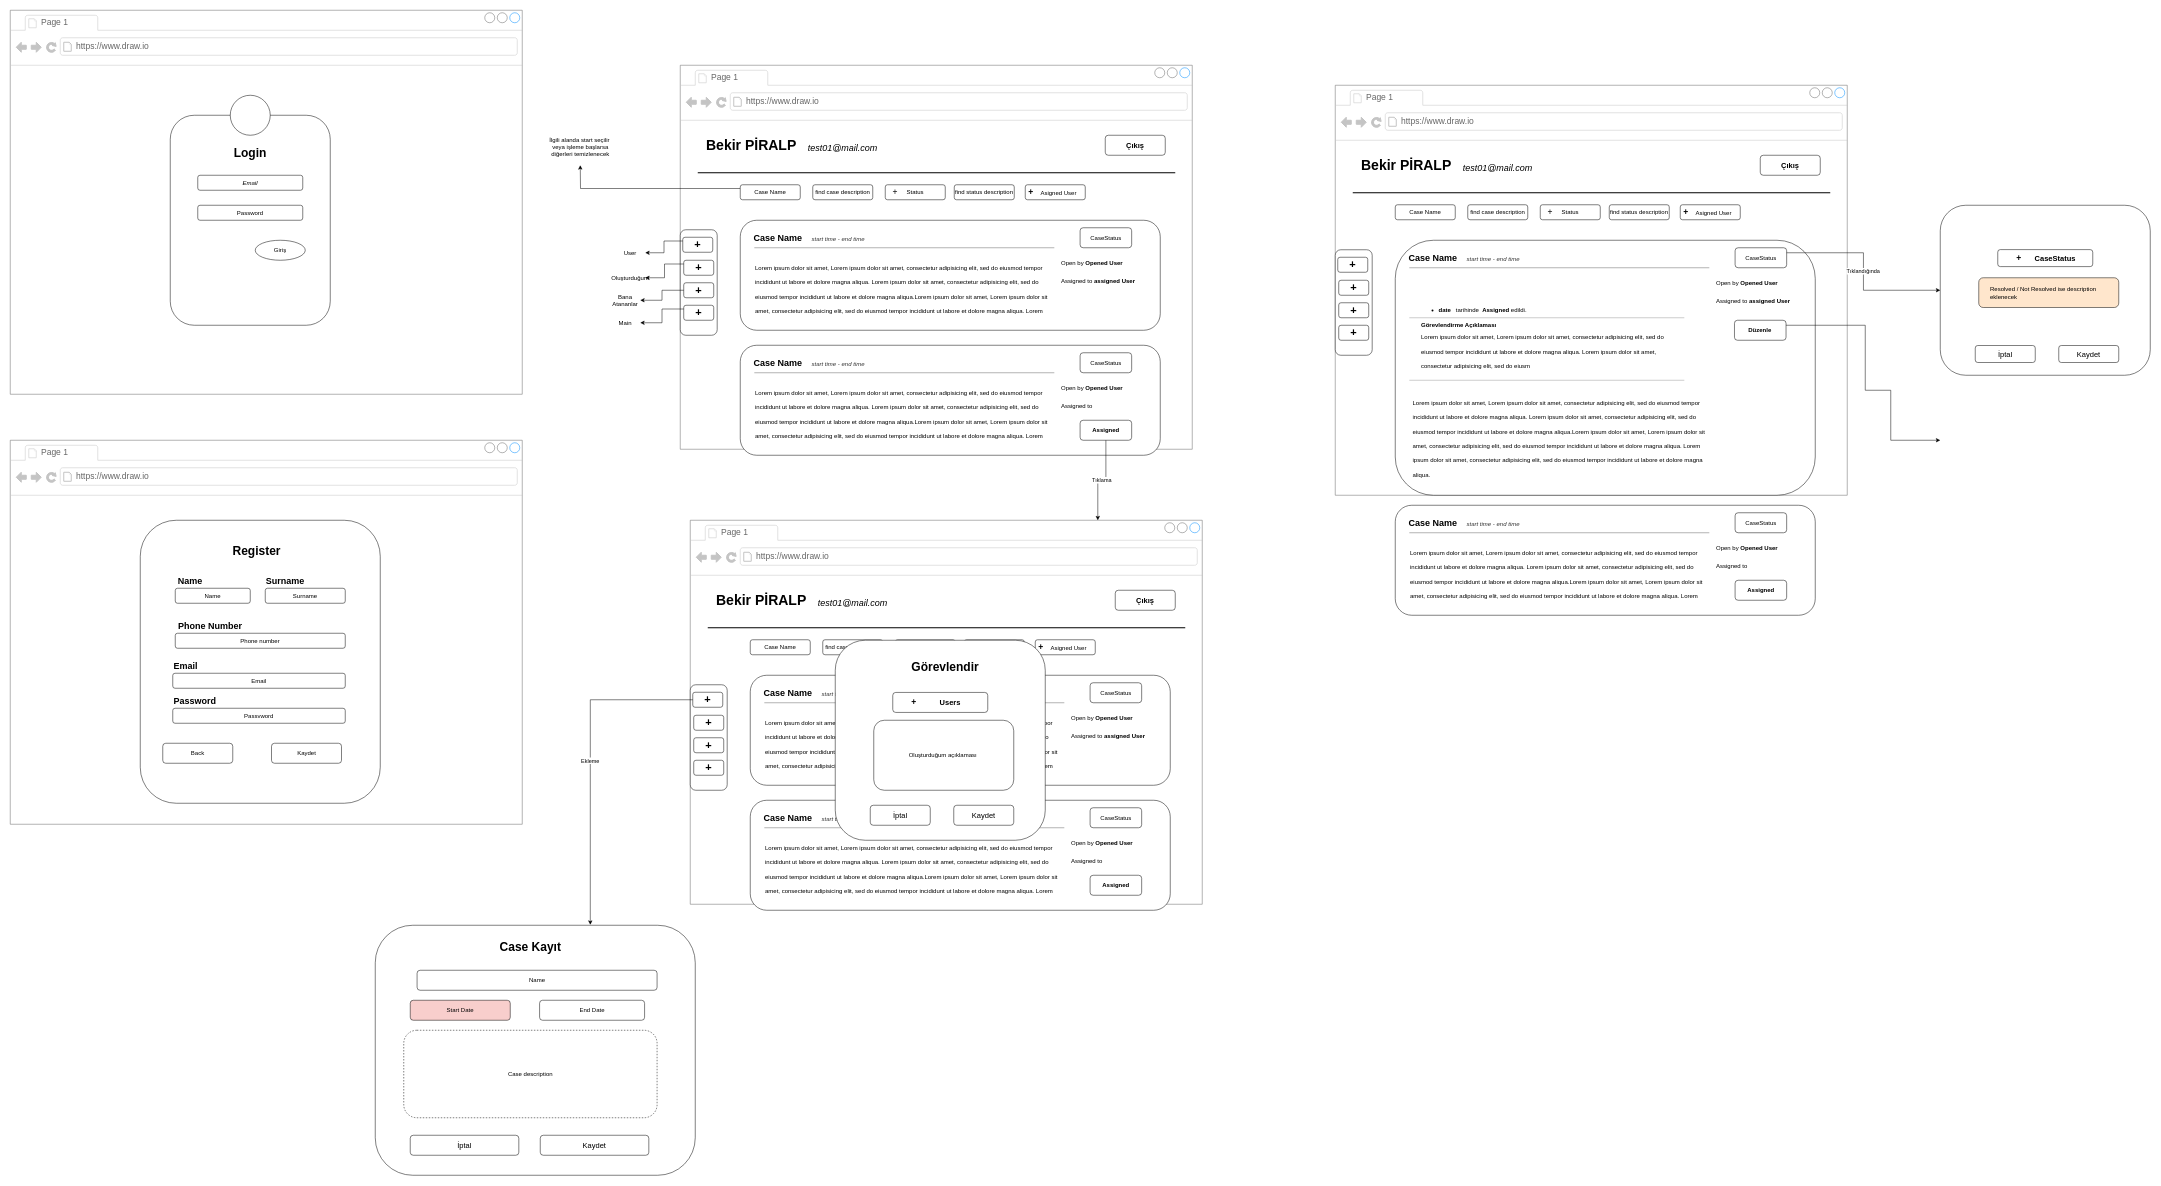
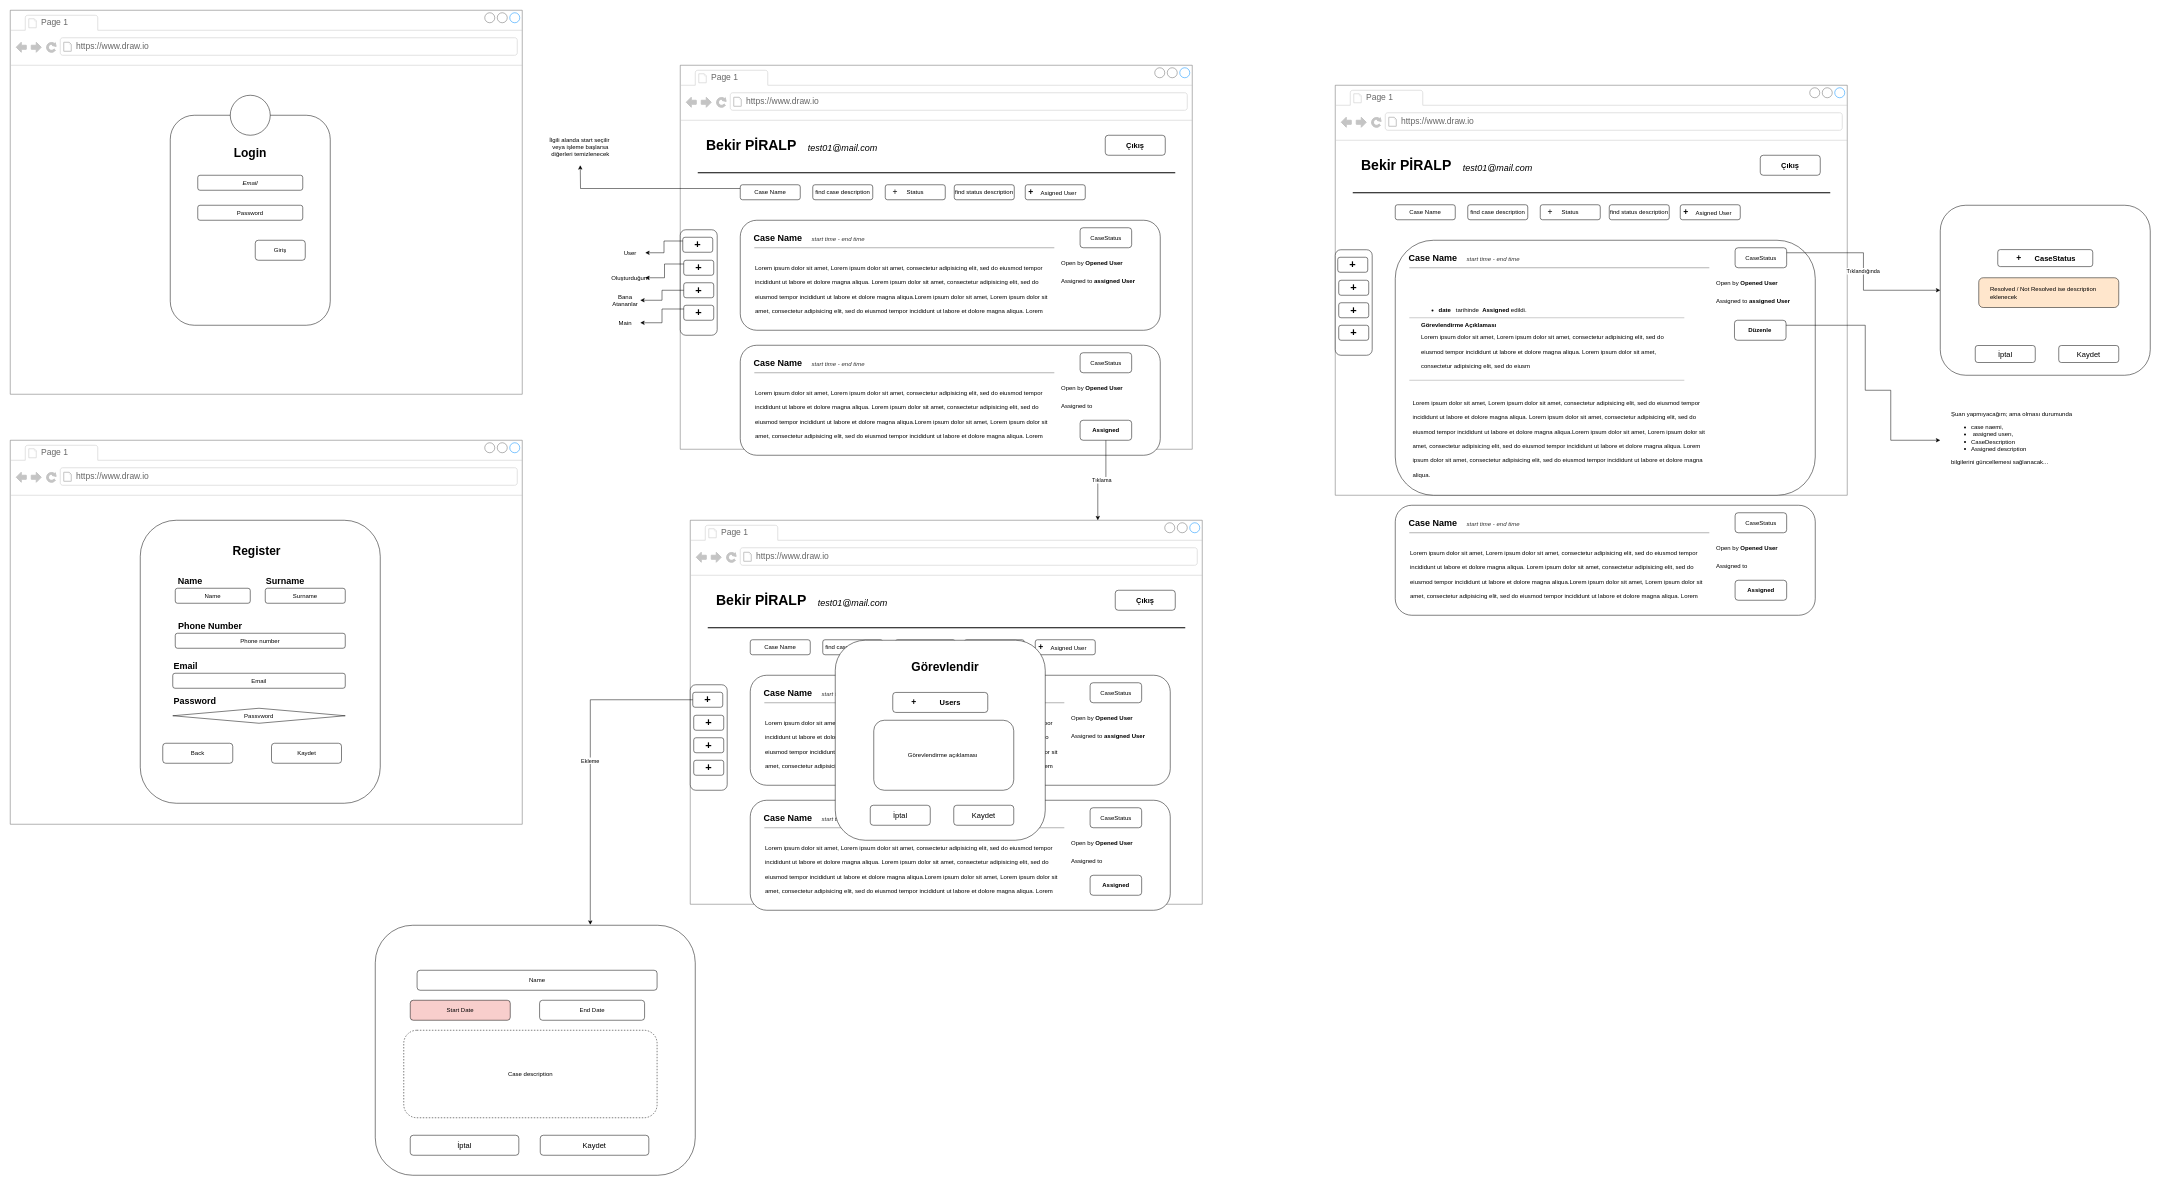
- <mxCell id="9" value="Giriş" style="ellipse;whiteSpace=wrap;html=1;" vertex="1" parent="2"><mxGeometry x="490" y="460" width="100" height="40" as="geometry" /></mxCell>
+ <mxCell id="9" value="Giriş" style="rounded=1;whiteSpace=wrap;html=1;" vertex="1" parent="2"><mxGeometry x="490" y="460" width="100" height="40" as="geometry" /></mxCell>
+ <mxCell id="167" value="Şuan yapmıyacağım;&amp;nbsp;&lt;span style=&quot;background-color: transparent; color: light-dark(rgb(0, 0, 0), rgb(255, 255, 255));&quot;&gt;ama olması durumunda&amp;nbsp;&lt;/span&gt;&lt;div&gt;&lt;ul&gt;&lt;li&gt;case naemi,&lt;/li&gt;&lt;li&gt;&amp;nbsp;assigned userı,&lt;/li&gt;&lt;li&gt;CaseDescription&lt;/li&gt;&lt;li&gt;Assigned description&lt;/li&gt;&lt;/ul&gt;bilgilerini güncellemesi sağlanacak...&lt;/div&gt;" style="text;html=1;align=left;verticalAlign=middle;resizable=0;points=[];autosize=1;strokeColor=none;fillColor=none;" vertex="1" parent="1"><mxGeometry x="3900" y="815" width="270" height="120" as="geometry" /></mxCell>
- <mxCell id="19" value="Passvword" style="rounded=1;whiteSpace=wrap;html=1;" vertex="1" parent="14"><mxGeometry x="65" y="376" width="345" height="30" as="geometry" /></mxCell>
+ <mxCell id="19" value="Passvword" style="rhombus;whiteSpace=wrap;html=1;" vertex="1" parent="14"><mxGeometry x="65" y="376" width="345" height="30" as="geometry" /></mxCell>
- <mxCell id="115" value="Oluşturduğum açıklaması&amp;nbsp;" style="rounded=1;whiteSpace=wrap;html=1;" vertex="1" parent="108"><mxGeometry x="77" y="160" width="280" height="140" as="geometry" /></mxCell>
+ <mxCell id="115" value="Görevlendirme açıklaması&amp;nbsp;" style="rounded=1;whiteSpace=wrap;html=1;" vertex="1" parent="108"><mxGeometry x="77" y="160" width="280" height="140" as="geometry" /></mxCell>
- <mxCell id="171" value="&lt;h1&gt;&lt;b&gt;Case Kayıt&lt;/b&gt;&lt;/h1&gt;" style="text;html=1;align=center;verticalAlign=middle;whiteSpace=wrap;rounded=0;resizable=0;" vertex="1" parent="169"><mxGeometry x="57.012" y="10.003" width="506.667" height="65.217" as="geometry" /></mxCell>
